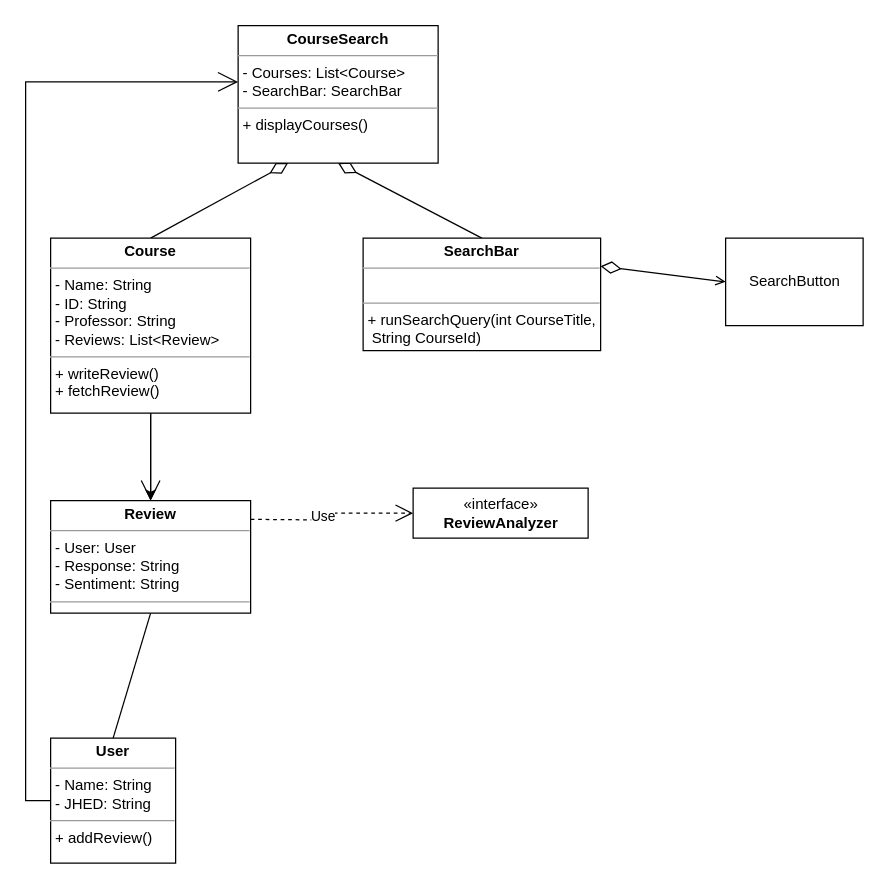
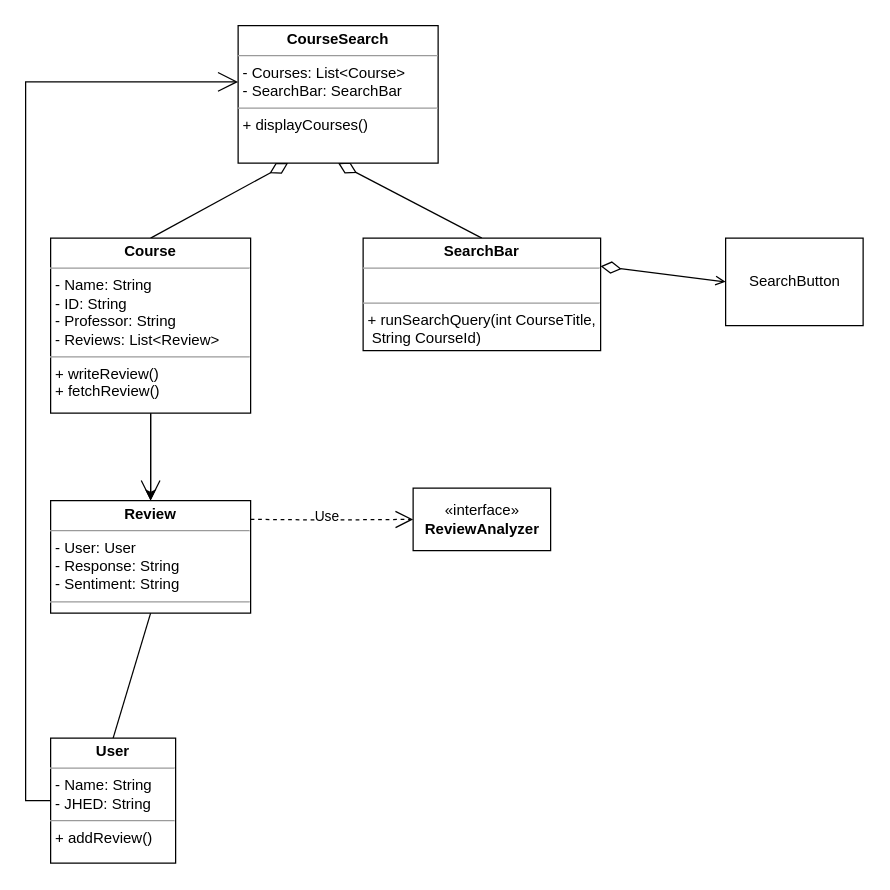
- <mxCell id="17" value="«interface»&lt;br&gt;&lt;b&gt;ReviewAnalyzer&lt;/b&gt;" style="html=1;" parent="1" vertex="1"><mxGeometry x="330" y="390" width="140" height="40" as="geometry" /></mxCell>
+ <mxCell id="17" value="«interface»&lt;br&gt;&lt;b&gt;ReviewAnalyzer&lt;/b&gt;" style="html=1;" parent="1" vertex="1"><mxGeometry x="330" y="390" width="110" height="50" as="geometry" /></mxCell>
